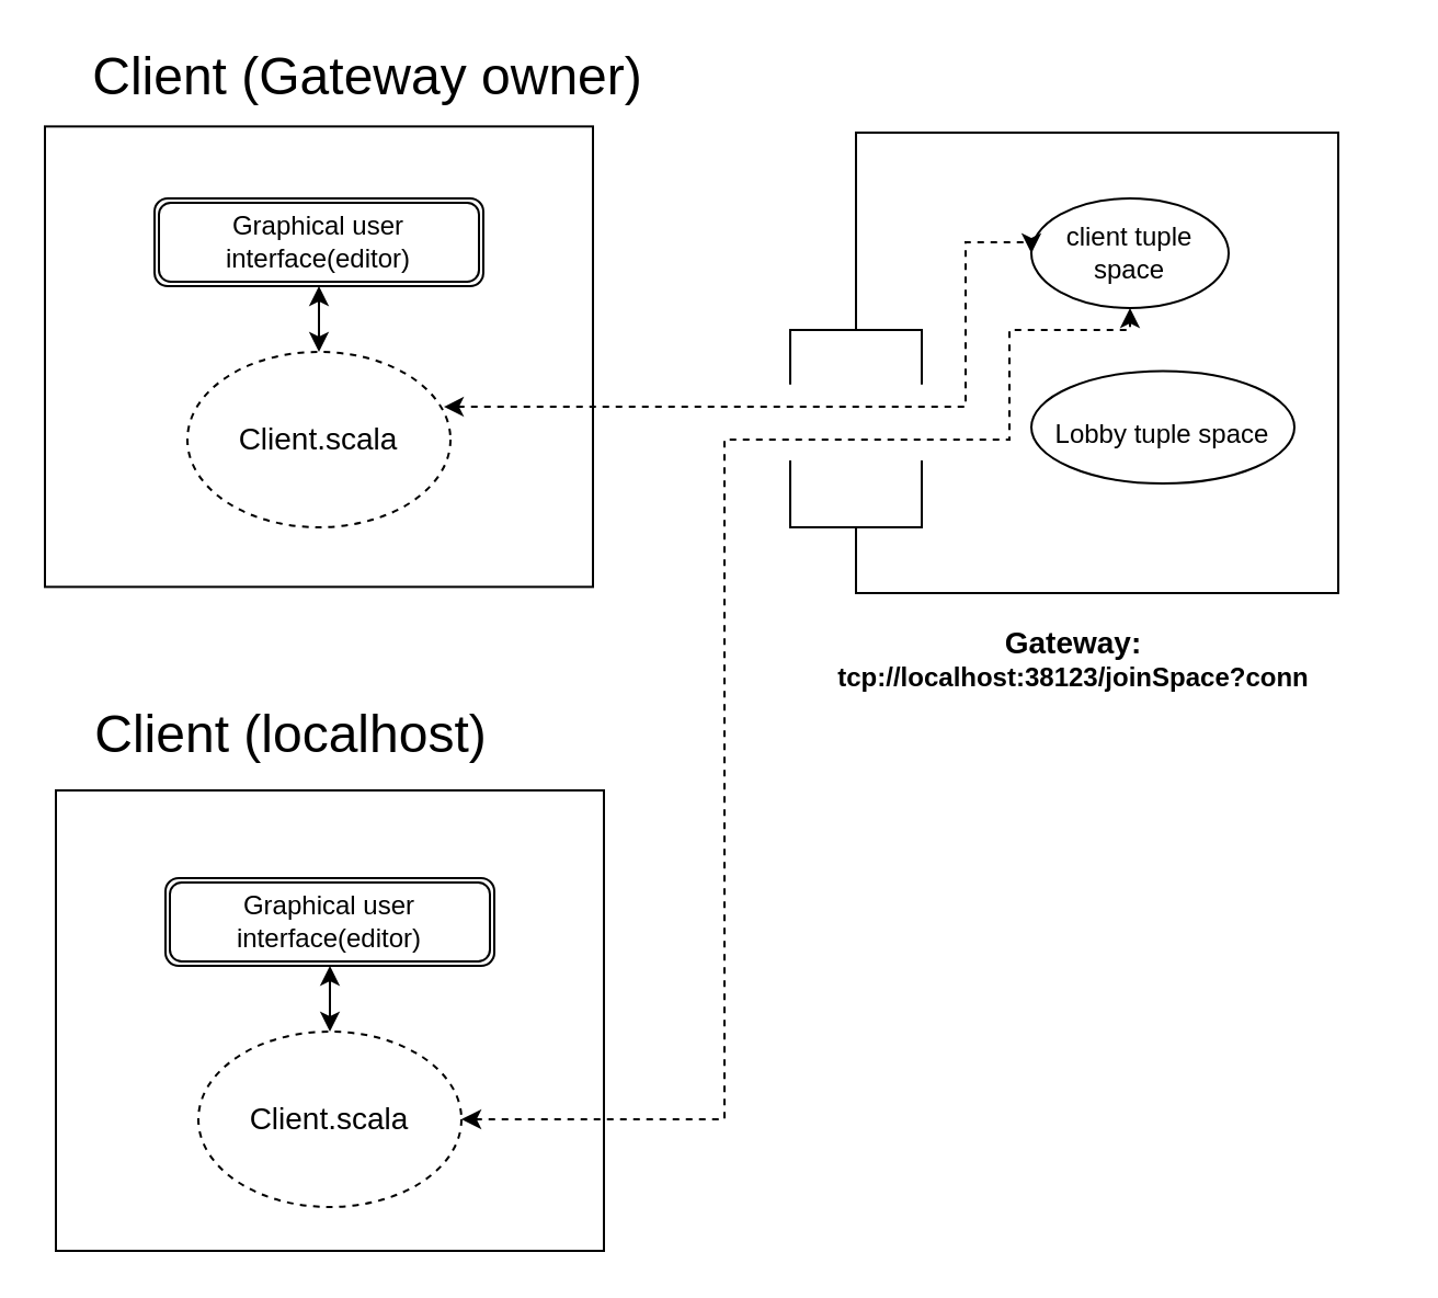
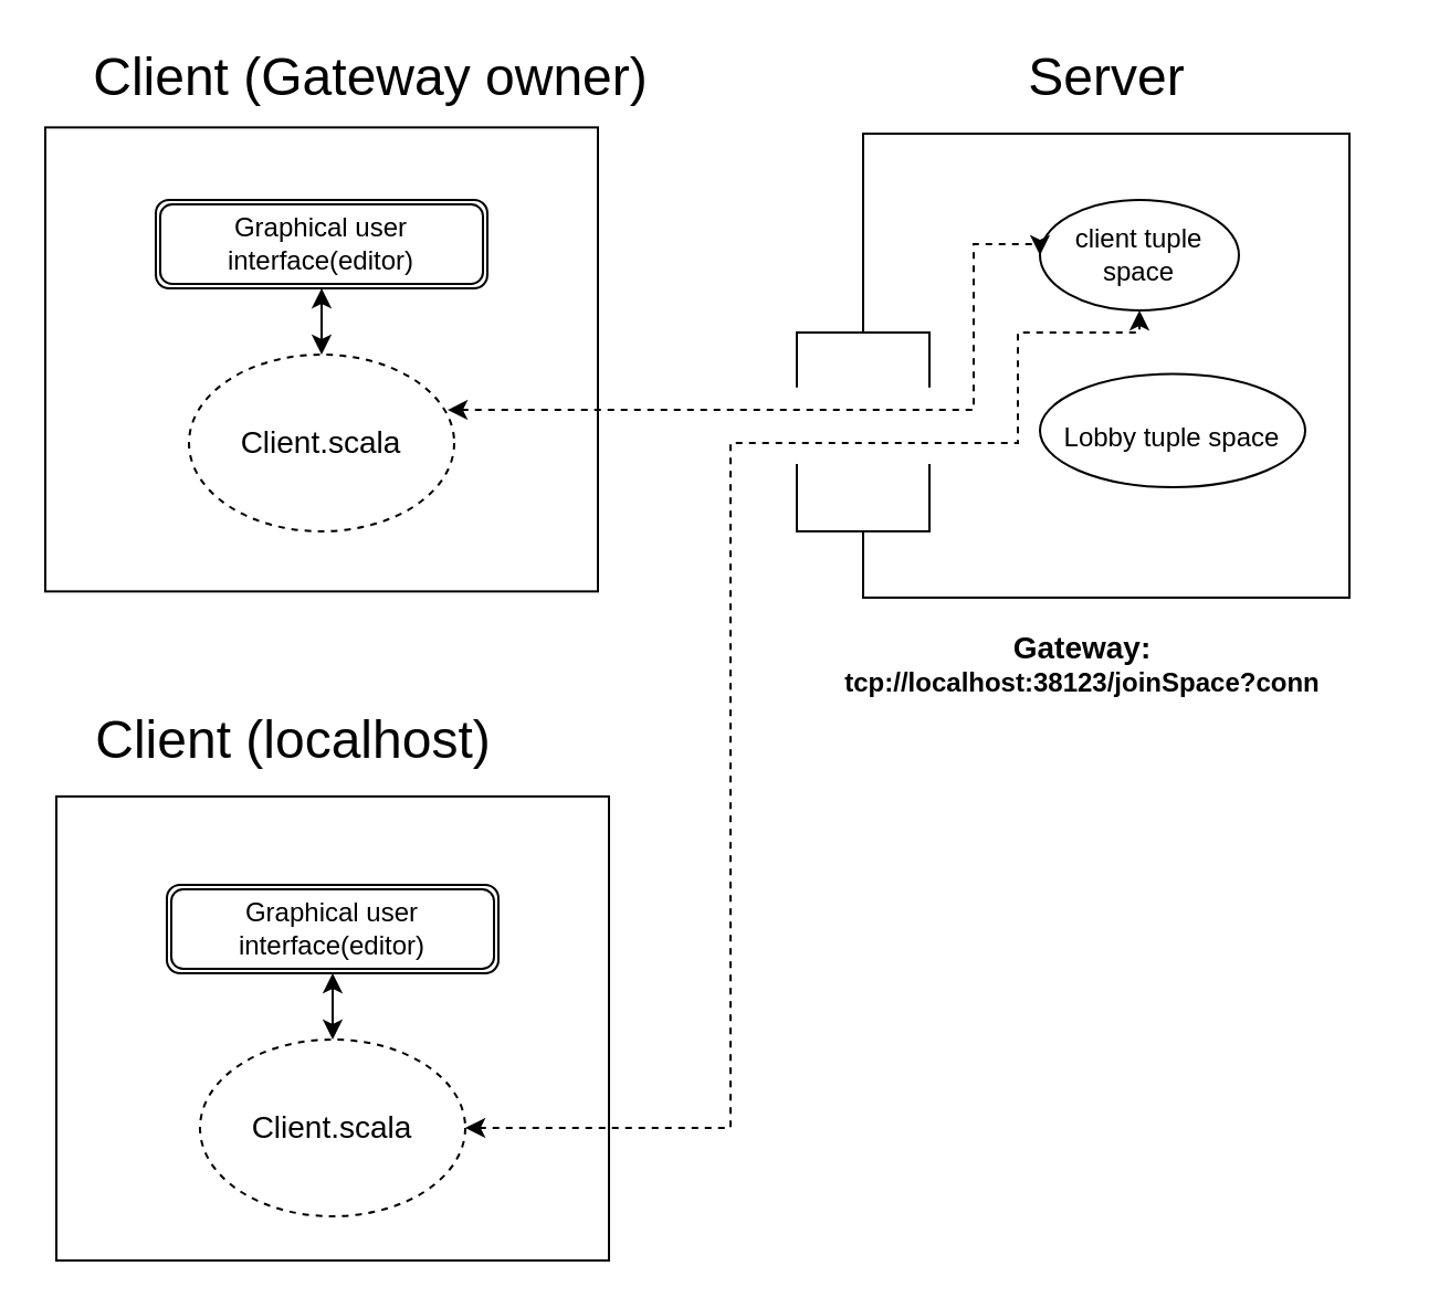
+ <mxCell id="5" value="Server" style="text;html=1;align=center;verticalAlign=middle;resizable=0;points=[];autosize=1;strokeColor=none;fillColor=none;fontSize=24;" vertex="1" parent="1"><mxGeometry x="455" y="20" width="90" height="30" as="geometry" /></mxCell>
